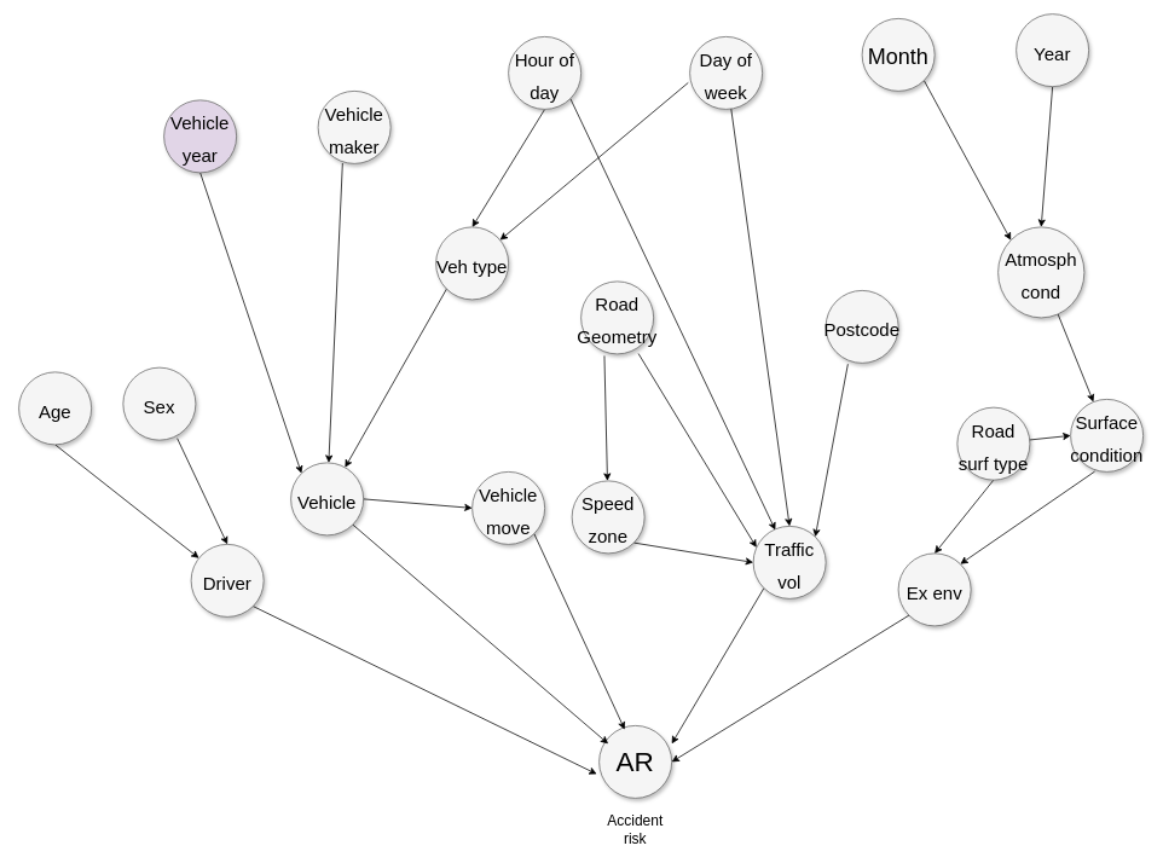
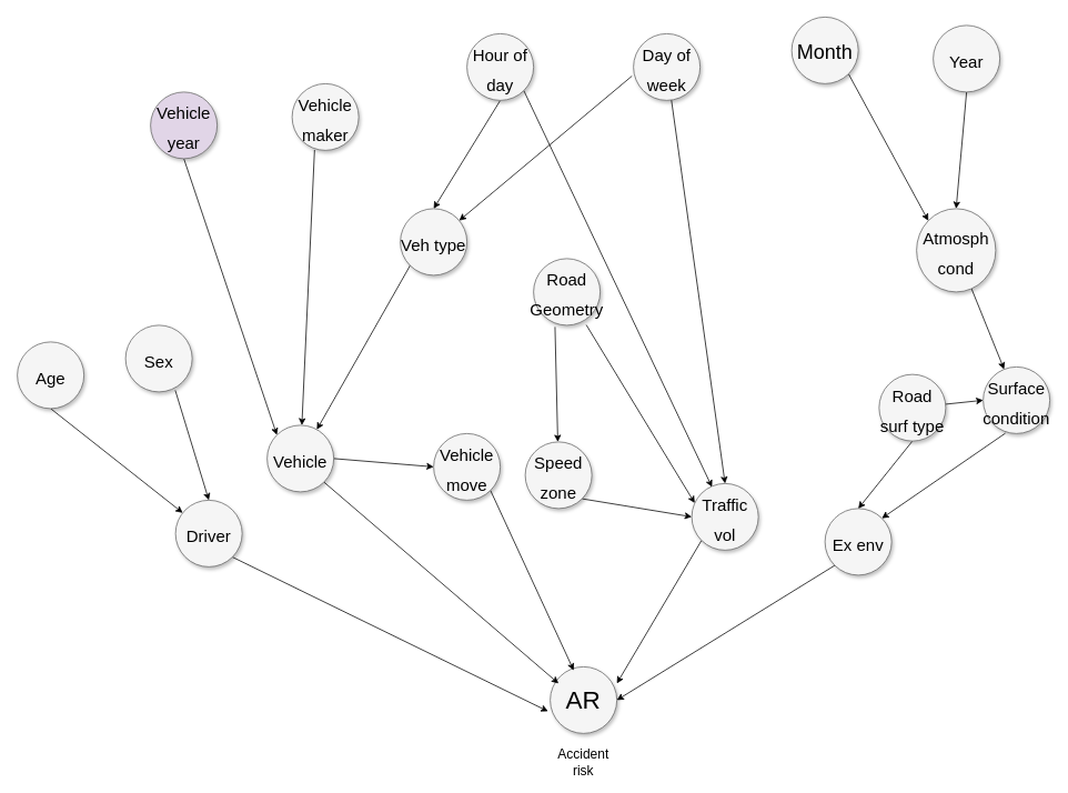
- <mxCell id="42" value="&lt;font style=&quot;font-size: 20px&quot;&gt;Year&lt;br&gt;&lt;/font&gt;" style="ellipse;whiteSpace=wrap;html=1;rounded=0;shadow=1;strokeColor=#666666;strokeWidth=1;fontSize=30;align=center;fillColor=#f5f5f5;labelPadding=0;" vertex="1" parent="1"><mxGeometry x="1120" y="15" width="80" height="80" as="geometry" /></mxCell>
+ <mxCell id="42" value="&lt;font style=&quot;font-size: 20px&quot;&gt;Year&lt;br&gt;&lt;/font&gt;" style="ellipse;whiteSpace=wrap;html=1;rounded=0;shadow=1;strokeColor=#666666;strokeWidth=1;fontSize=30;align=center;fillColor=#f5f5f5;labelPadding=0;" vertex="1" parent="1"><mxGeometry x="1120" y="30" width="80" height="80" as="geometry" /></mxCell>
- <mxCell id="22" value="&lt;font style=&quot;font-size: 20px&quot;&gt;Postcode&lt;br&gt;&lt;/font&gt;" style="ellipse;whiteSpace=wrap;html=1;rounded=0;shadow=1;strokeColor=#666666;strokeWidth=1;fontSize=30;align=center;fillColor=#f5f5f5;labelPadding=0;" vertex="1" parent="1"><mxGeometry x="910" y="320" width="80" height="80" as="geometry" /></mxCell>
- <mxCell id="38" value="&lt;font style=&quot;font-size: 20px&quot;&gt;Sex&lt;br&gt;&lt;/font&gt;" style="ellipse;whiteSpace=wrap;html=1;rounded=0;shadow=1;strokeColor=#666666;strokeWidth=1;fontSize=30;align=center;fillColor=#f5f5f5;labelPadding=0;" vertex="1" parent="1"><mxGeometry x="135" y="405" width="80" height="80" as="geometry" /></mxCell>
+ <mxCell id="38" value="&lt;font style=&quot;font-size: 20px&quot;&gt;Sex&lt;br&gt;&lt;/font&gt;" style="ellipse;whiteSpace=wrap;html=1;rounded=0;shadow=1;strokeColor=#666666;strokeWidth=1;fontSize=30;align=center;fillColor=#f5f5f5;labelPadding=0;" vertex="1" parent="1"><mxGeometry x="150" y="390" width="80" height="80" as="geometry" /></mxCell>
- <mxCell id="21" style="edgeStyle=none;rounded=0;orthogonalLoop=1;jettySize=auto;html=1;exitX=0.304;exitY=1.014;exitDx=0;exitDy=0;fontSize=20;exitPerimeter=0;entryX=1;entryY=0;entryDx=0;entryDy=0;" edge="1" parent="1" source="22" target="46"><mxGeometry relative="1" as="geometry"><mxPoint x="880" y="550" as="targetPoint" /></mxGeometry></mxCell>
